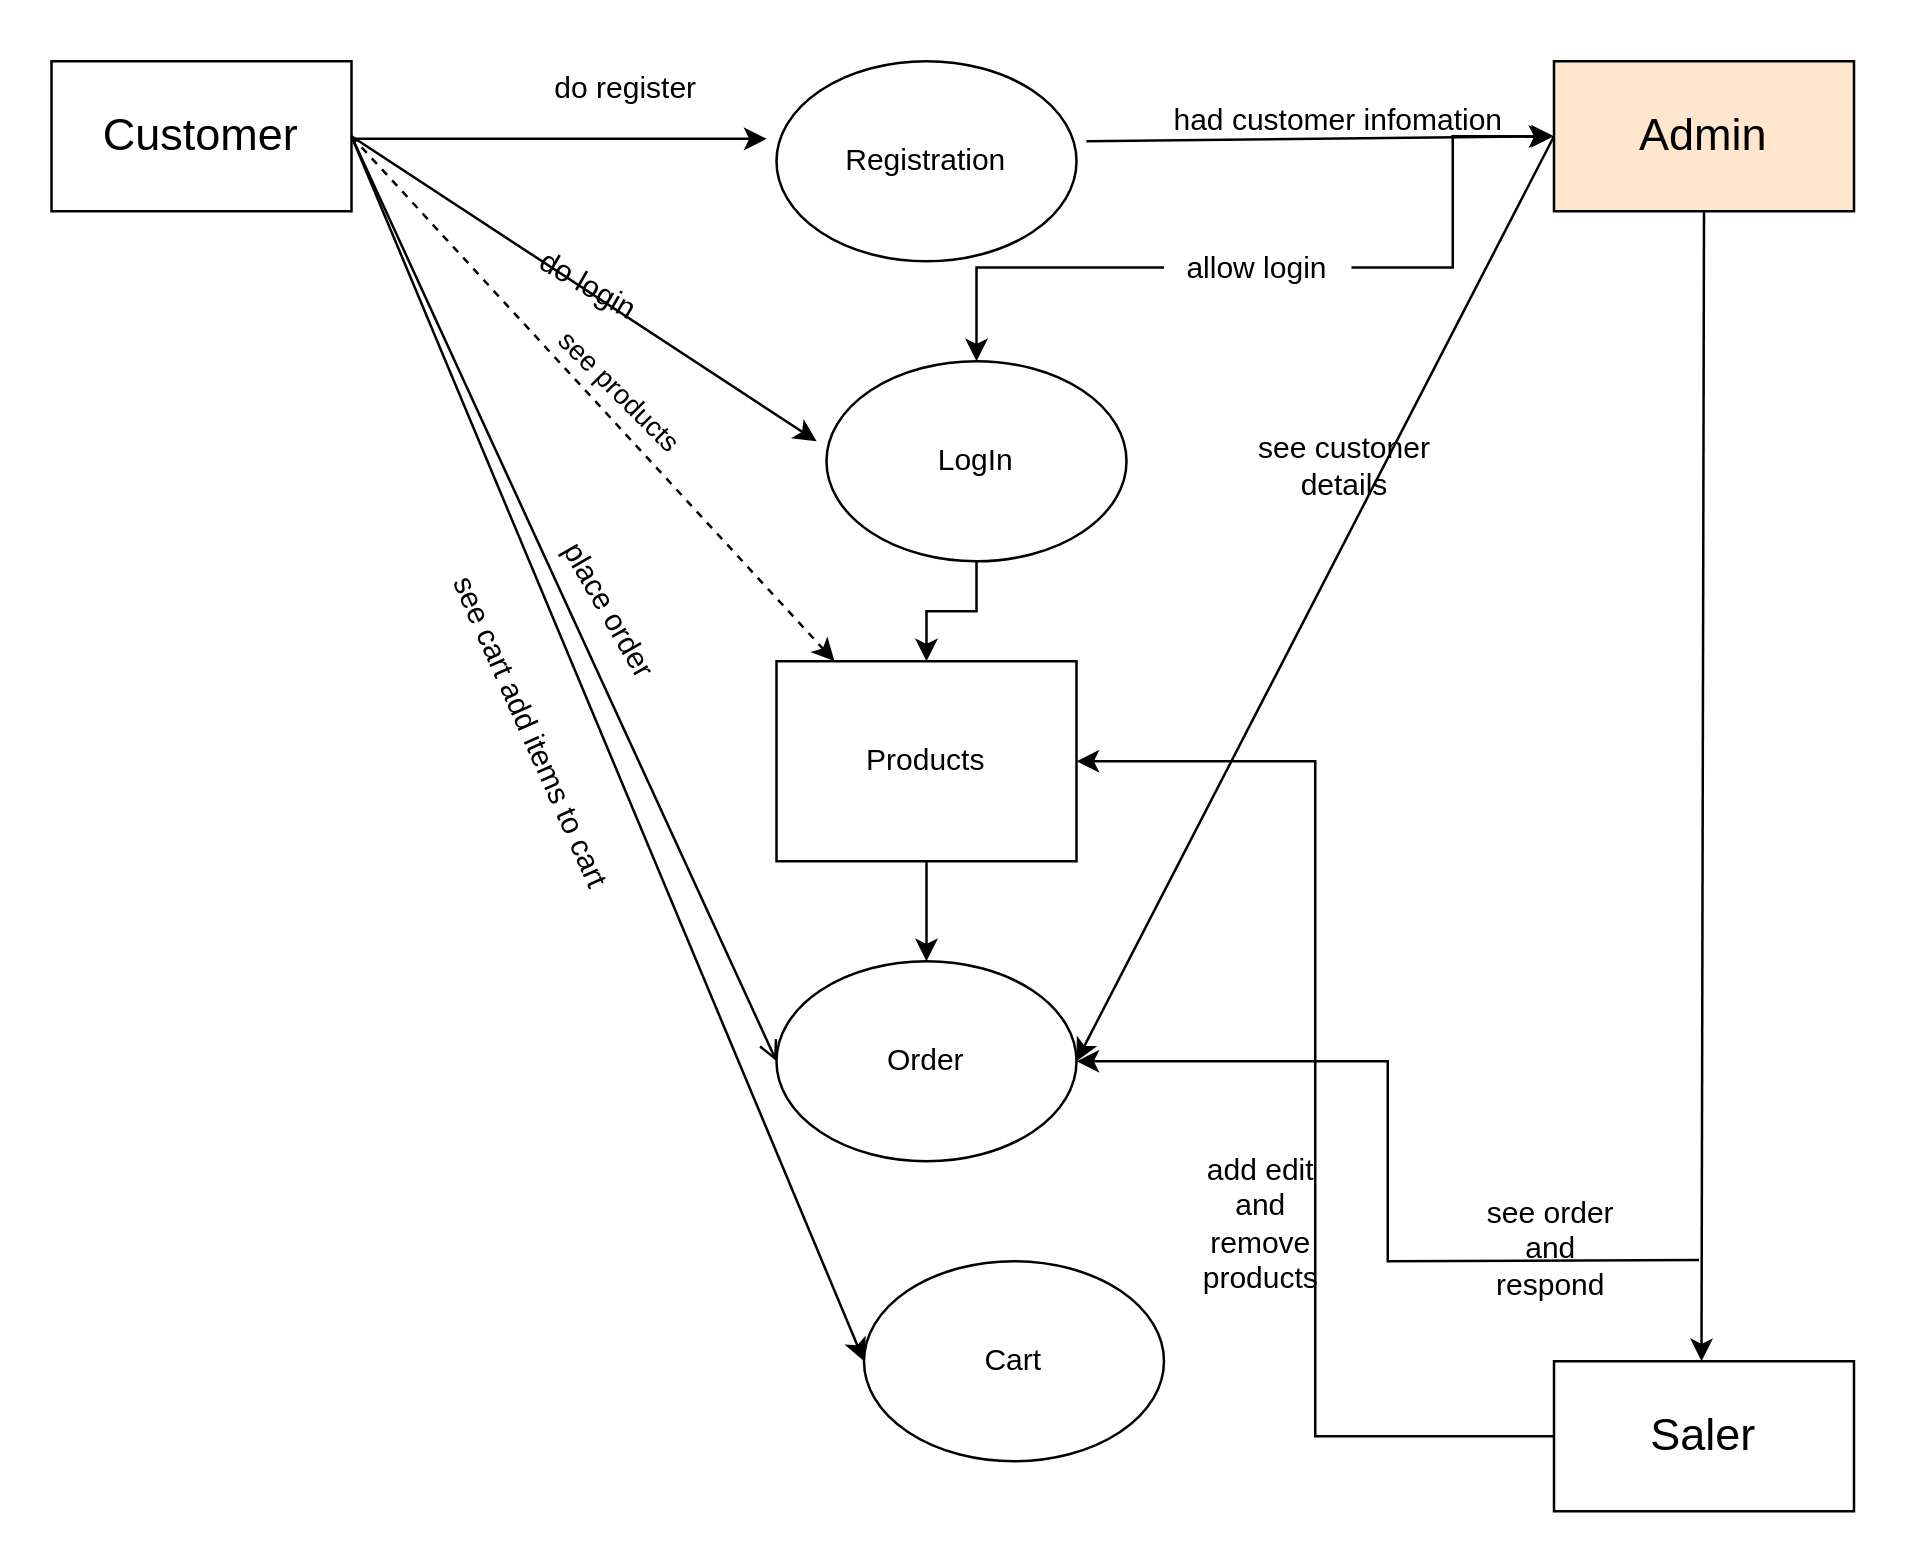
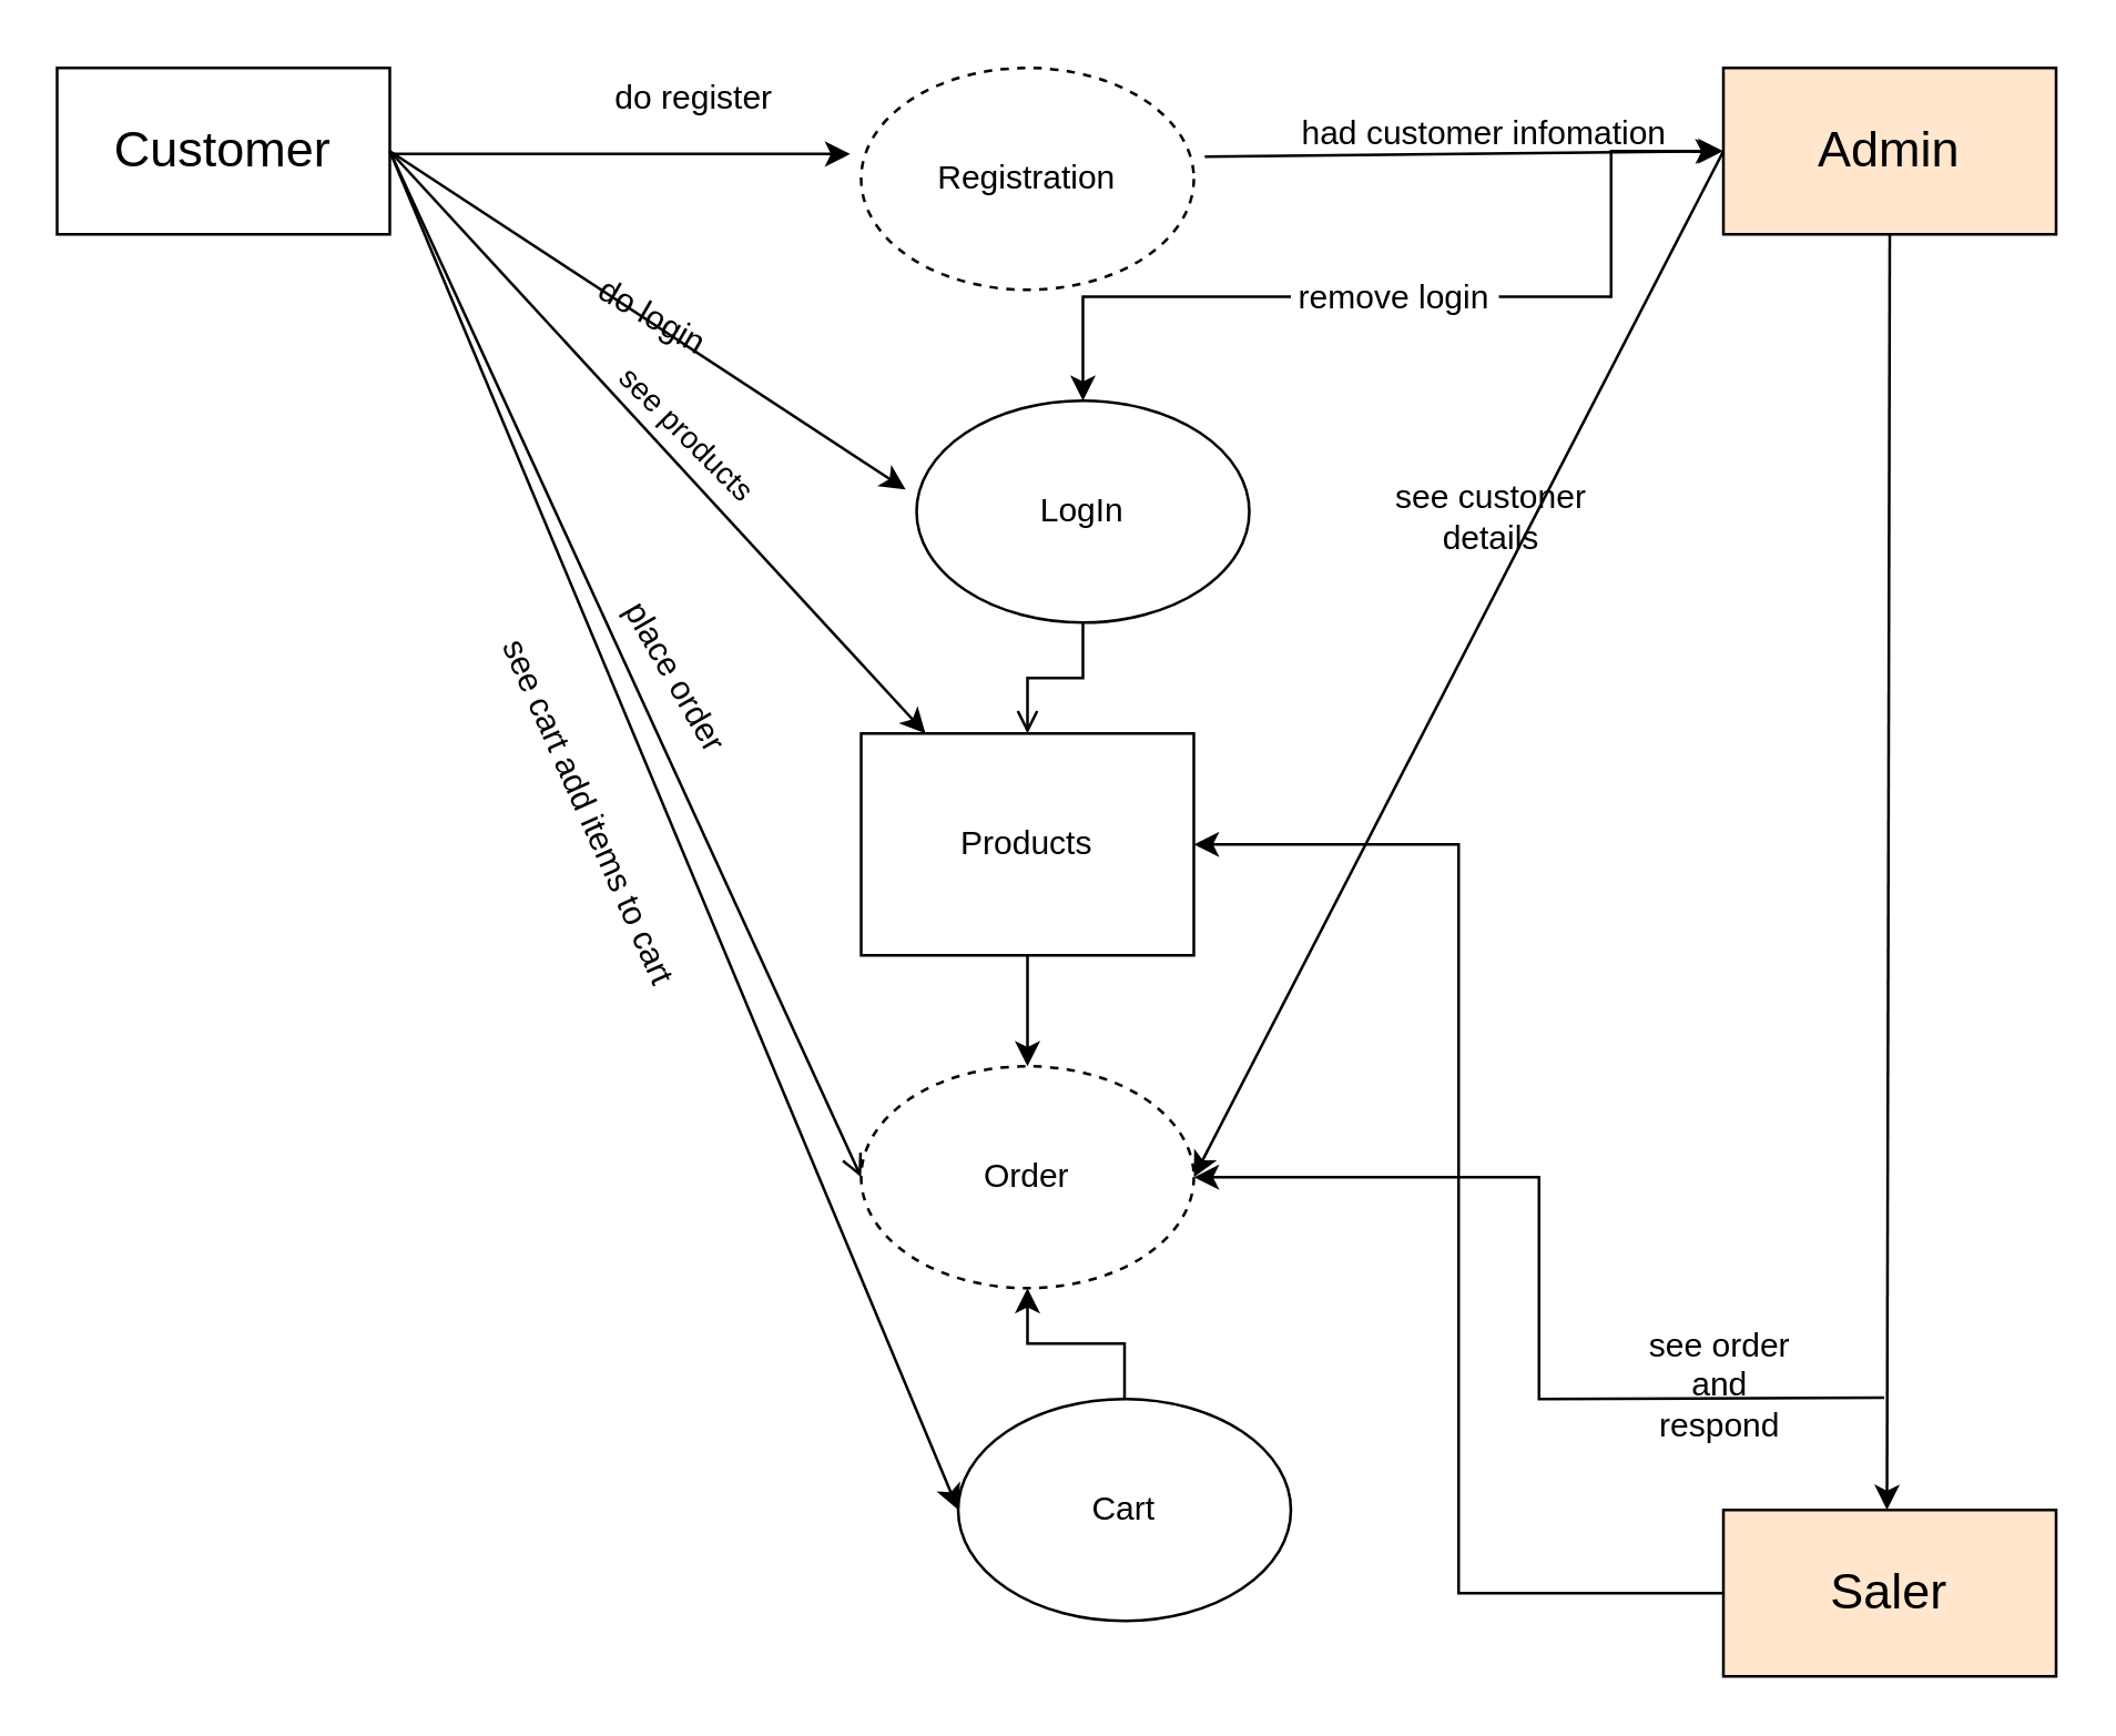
- <mxCell id="3" value="Registration" style="ellipse;whiteSpace=wrap;html=1;" vertex="1" parent="1"><mxGeometry x="310" y="24" width="120" height="80" as="geometry" /></mxCell>
+ <mxCell id="3" value="Registration" style="ellipse;whiteSpace=wrap;html=1;dashed=1;" vertex="1" parent="1"><mxGeometry x="310" y="24" width="120" height="80" as="geometry" /></mxCell>
- <mxCell id="32" value="allow login" style="text;html=1;align=center;verticalAlign=middle;whiteSpace=wrap;rounded=0;" vertex="1" parent="1"><mxGeometry x="465" y="84" width="75" height="45" as="geometry" /></mxCell>
+ <mxCell id="32" value="remove login" style="text;html=1;align=center;verticalAlign=middle;whiteSpace=wrap;rounded=0;" vertex="1" parent="1"><mxGeometry x="465" y="84" width="75" height="45" as="geometry" /></mxCell>
- <mxCell id="24" value="" style="endArrow=classic;html=1;rounded=0;exitX=1;exitY=0.5;exitDx=0;exitDy=0;dashed=1;" edge="1" parent="1" source="2" target="23"><mxGeometry width="50" height="50" relative="1" as="geometry"><mxPoint x="90" y="304" as="sourcePoint" /><mxPoint x="140" y="254" as="targetPoint" /></mxGeometry></mxCell>
+ <mxCell id="24" value="" style="endArrow=classic;html=1;rounded=0;exitX=1;exitY=0.5;exitDx=0;exitDy=0;" edge="1" parent="1" source="2" target="23"><mxGeometry width="50" height="50" relative="1" as="geometry"><mxPoint x="90" y="304" as="sourcePoint" /><mxPoint x="140" y="254" as="targetPoint" /></mxGeometry></mxCell>
- <mxCell id="4" value="" style="edgeStyle=orthogonalEdgeStyle;rounded=0;orthogonalLoop=1;jettySize=auto;html=1;" edge="1" parent="1" source="5" target="23"><mxGeometry relative="1" as="geometry" /></mxCell>
+ <mxCell id="4" value="" style="edgeStyle=orthogonalEdgeStyle;rounded=0;orthogonalLoop=1;jettySize=auto;html=1;endArrow=open;" edge="1" parent="1" source="5" target="23"><mxGeometry relative="1" as="geometry" /></mxCell>
- <mxCell id="6" value="Order" style="ellipse;whiteSpace=wrap;html=1;" vertex="1" parent="1"><mxGeometry x="310" y="384" width="120" height="80" as="geometry" /></mxCell>
+ <mxCell id="6" value="Order" style="ellipse;whiteSpace=wrap;html=1;dashed=1;" vertex="1" parent="1"><mxGeometry x="310" y="384" width="120" height="80" as="geometry" /></mxCell>
+ <mxCell id="7" value="" style="edgeStyle=orthogonalEdgeStyle;rounded=0;orthogonalLoop=1;jettySize=auto;html=1;" edge="1" parent="1" source="8" target="6"><mxGeometry relative="1" as="geometry" /></mxCell>
- <mxCell id="33" value="add edit and remove products" style="text;html=1;align=center;verticalAlign=middle;whiteSpace=wrap;rounded=0;" vertex="1" parent="1"><mxGeometry x="474" y="444" width="60" height="90" as="geometry" /></mxCell>
- <mxCell id="11" value="&lt;div&gt;&lt;span style=&quot;font-size: 18px;&quot;&gt;Saler&lt;/span&gt;&lt;/div&gt;" style="rounded=0;whiteSpace=wrap;html=1;" vertex="1" parent="1"><mxGeometry x="621" y="544" width="120" height="60" as="geometry" /></mxCell>
+ <mxCell id="11" value="&lt;div&gt;&lt;span style=&quot;font-size: 18px;&quot;&gt;Saler&lt;/span&gt;&lt;/div&gt;" style="rounded=0;whiteSpace=wrap;html=1;fillColor=#ffe6cc;" vertex="1" parent="1"><mxGeometry x="621" y="544" width="120" height="60" as="geometry" /></mxCell>
